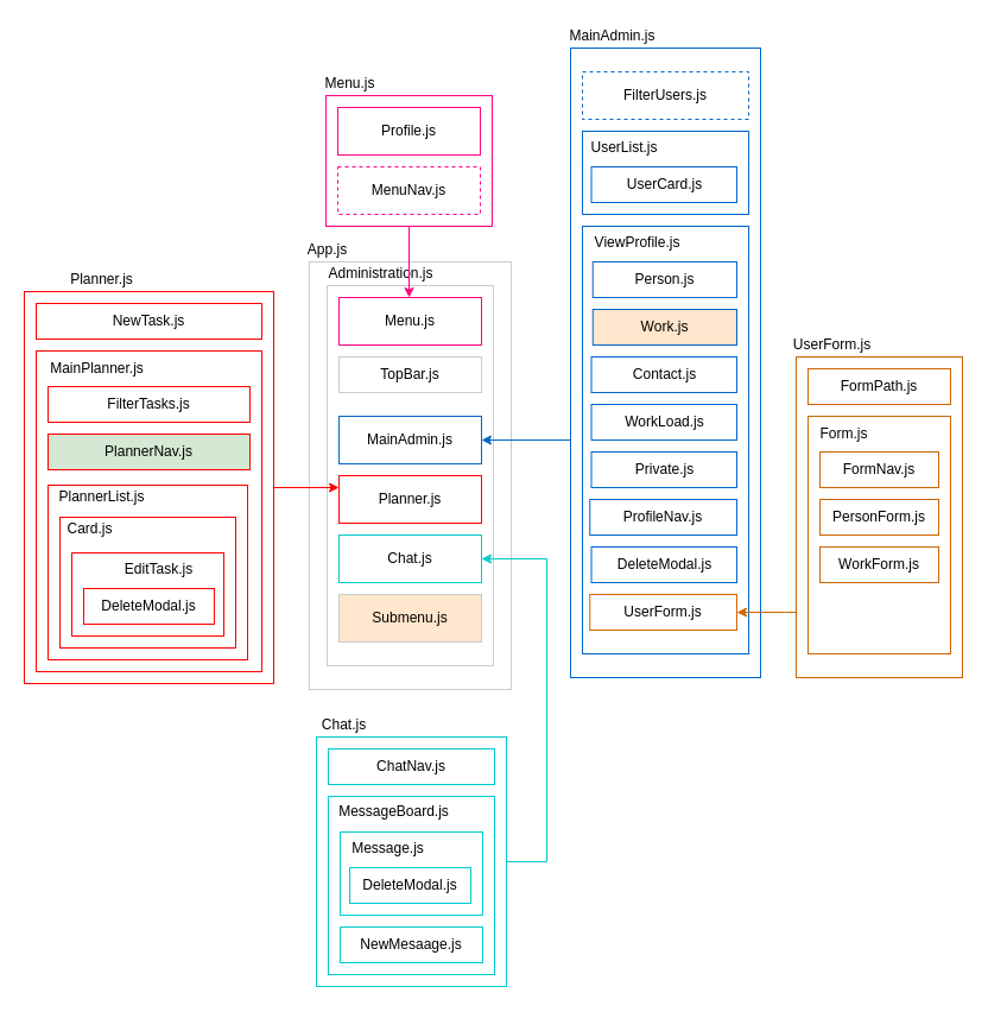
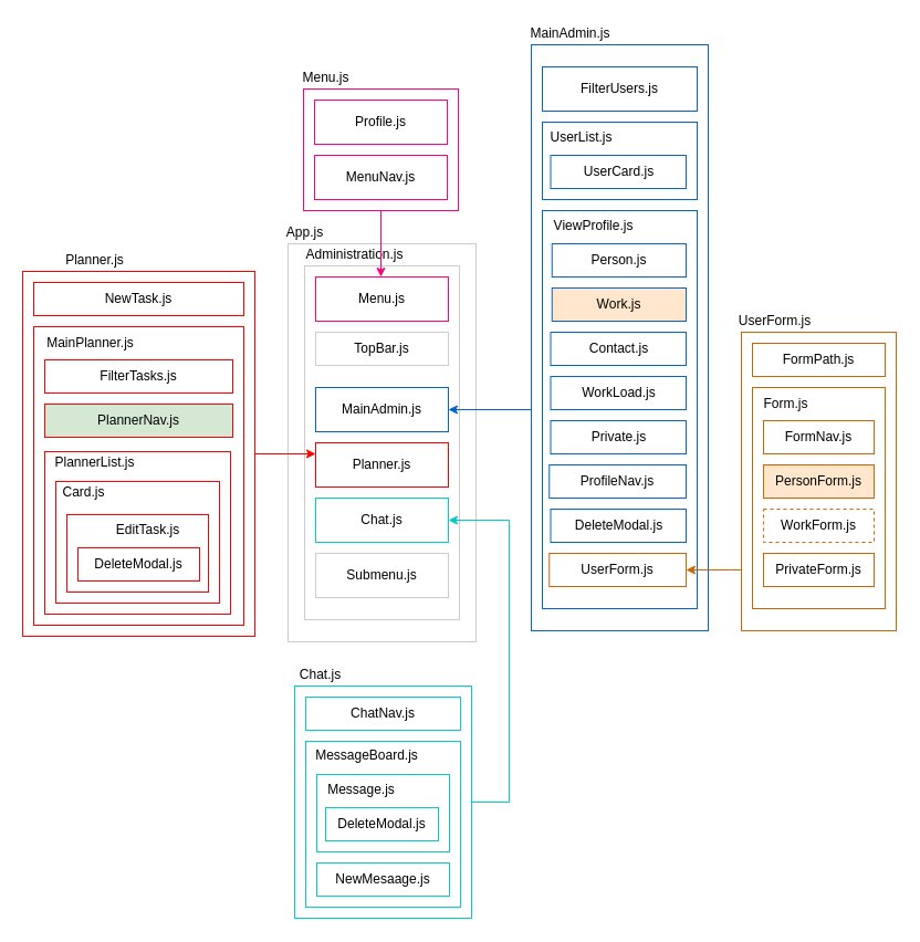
- <mxCell id="56" value="FilterUsers.js" style="rounded=0;whiteSpace=wrap;html=1;strokeColor=#0066CC;dashed=1;" vertex="1" parent="1"><mxGeometry x="490" y="60" width="140" height="40" as="geometry" /></mxCell>
+ <mxCell id="56" value="FilterUsers.js" style="rounded=0;whiteSpace=wrap;html=1;strokeColor=#0066CC;" vertex="1" parent="1"><mxGeometry x="490" y="60" width="140" height="40" as="geometry" /></mxCell>
- <mxCell id="7" value="MenuNav.js" style="rounded=0;whiteSpace=wrap;html=1;strokeColor=#FF0080;dashed=1;" vertex="1" parent="3"><mxGeometry x="20" y="80" width="120" height="40" as="geometry" /></mxCell>
+ <mxCell id="7" value="MenuNav.js" style="rounded=0;whiteSpace=wrap;html=1;strokeColor=#FF0080;" vertex="1" parent="3"><mxGeometry x="20" y="80" width="120" height="40" as="geometry" /></mxCell>
- <mxCell id="26" value="PersonForm.js" style="rounded=0;whiteSpace=wrap;html=1;strokeColor=#CC6600;" vertex="1" parent="19"><mxGeometry x="30" y="140" width="100" height="30" as="geometry" /></mxCell>
+ <mxCell id="26" value="PersonForm.js" style="rounded=0;whiteSpace=wrap;html=1;strokeColor=#CC6600;fillColor=#ffe6cc;" vertex="1" parent="19"><mxGeometry x="30" y="140" width="100" height="30" as="geometry" /></mxCell>
- <mxCell id="28" value="WorkForm.js" style="rounded=0;whiteSpace=wrap;html=1;strokeColor=#CC6600;" vertex="1" parent="19"><mxGeometry x="30" y="180" width="100" height="30" as="geometry" /></mxCell>
+ <mxCell id="28" value="WorkForm.js" style="rounded=0;whiteSpace=wrap;html=1;strokeColor=#CC6600;dashed=1;" vertex="1" parent="19"><mxGeometry x="30" y="180" width="100" height="30" as="geometry" /></mxCell>
+ <mxCell id="27" value="PrivateForm.js" style="rounded=0;whiteSpace=wrap;html=1;strokeColor=#CC6600;" vertex="1" parent="19"><mxGeometry x="30" y="220" width="100" height="30" as="geometry" /></mxCell>
- <mxCell id="17" value="Submenu.js" style="rounded=0;whiteSpace=wrap;html=1;strokeColor=#CCCCCC;fillColor=#ffe6cc;" vertex="1" parent="8"><mxGeometry x="25" y="280" width="120" height="40" as="geometry" /></mxCell>
+ <mxCell id="17" value="Submenu.js" style="rounded=0;whiteSpace=wrap;html=1;strokeColor=#CCCCCC;" vertex="1" parent="8"><mxGeometry x="25" y="280" width="120" height="40" as="geometry" /></mxCell>
